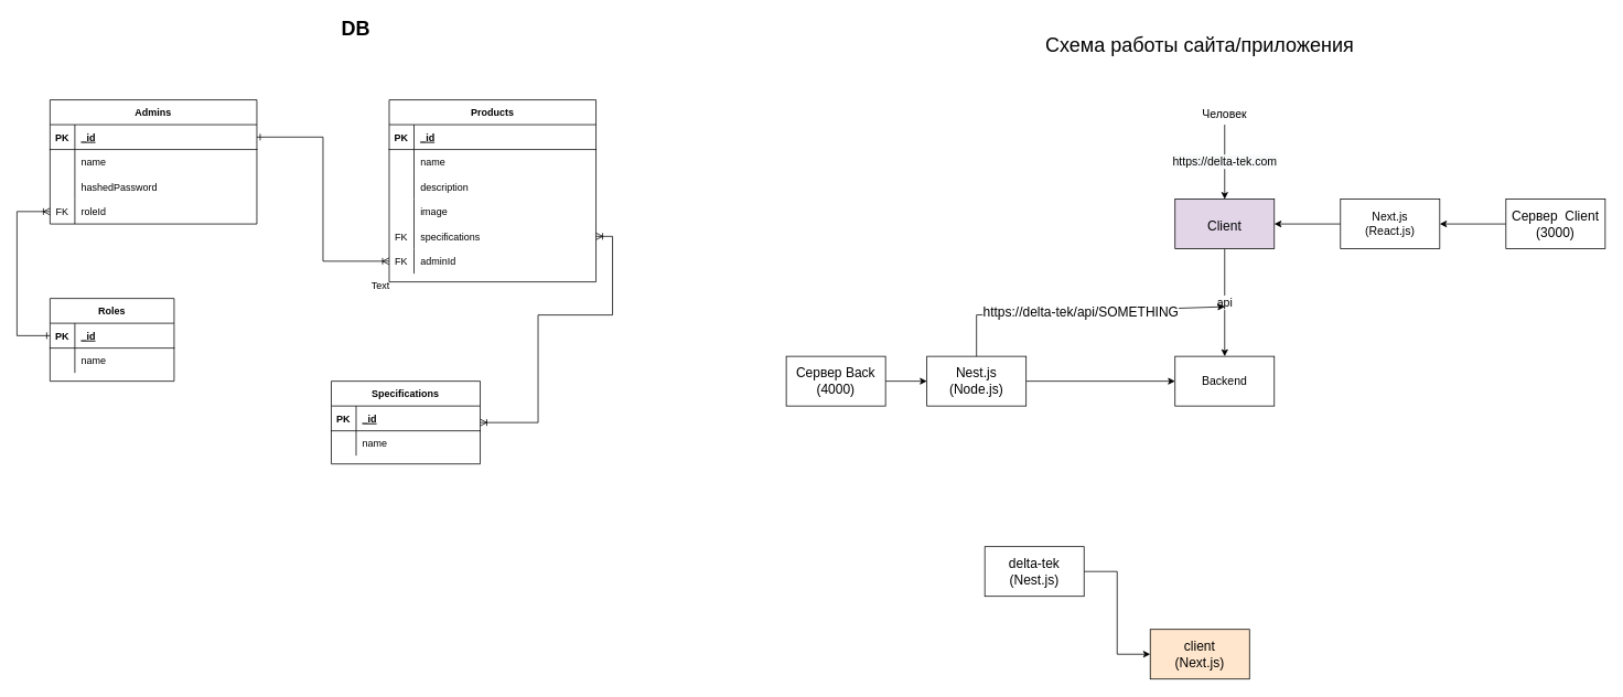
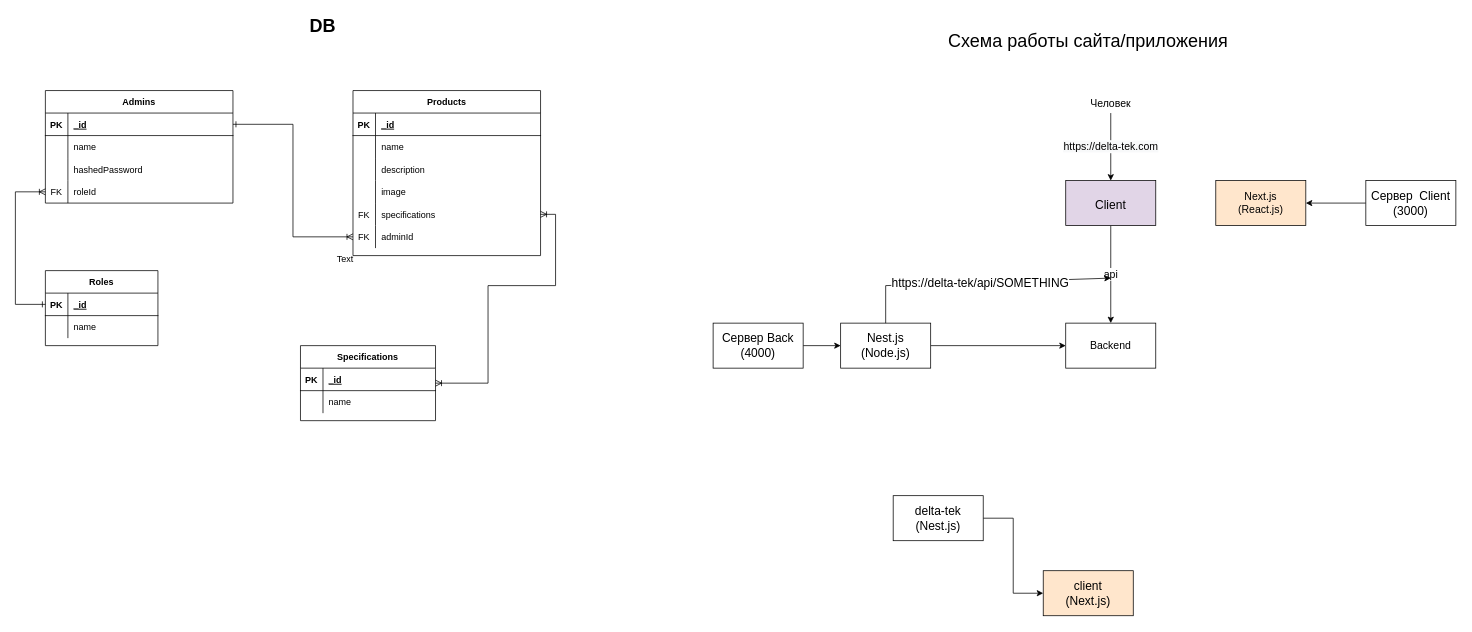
- <mxCell id="58" value="" style="edgeStyle=orthogonalEdgeStyle;rounded=0;orthogonalLoop=1;jettySize=auto;html=1;fontSize=14;" edge="1" parent="1" source="59" target="54"><mxGeometry relative="1" as="geometry" /></mxCell>
- <mxCell id="59" value="Next.js&lt;br&gt;(React.js)" style="rounded=0;whiteSpace=wrap;html=1;fontSize=14;" vertex="1" parent="1"><mxGeometry x="1620" y="240" width="120" height="60" as="geometry" /></mxCell>
+ <mxCell id="59" value="Next.js&lt;br&gt;(React.js)" style="rounded=0;whiteSpace=wrap;html=1;fontSize=14;fillColor=#ffe6cc;" vertex="1" parent="1"><mxGeometry x="1620" y="240" width="120" height="60" as="geometry" /></mxCell>
